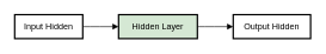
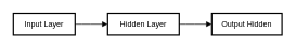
- <mxCell id="2" value="Input Hidden" style="whiteSpace=wrap;strokeWidth=2;" vertex="1" parent="1"><mxGeometry width="95" height="34" as="geometry" x="20" y="20" /></mxCell>
+ <mxCell id="2" value="Input Layer" style="whiteSpace=wrap;strokeWidth=2;" vertex="1" parent="1"><mxGeometry width="95" height="34" as="geometry" x="20" y="20" /></mxCell>
- <mxCell id="3" value="Hidden Layer" style="whiteSpace=wrap;strokeWidth=2;fillColor=#d5e8d4;" vertex="1" parent="1"><mxGeometry x="165" width="110" height="34" as="geometry" y="20" /></mxCell>
+ <mxCell id="3" value="Hidden Layer" style="whiteSpace=wrap;strokeWidth=2;" vertex="1" parent="1"><mxGeometry x="165" width="110" height="34" as="geometry" y="20" /></mxCell>
